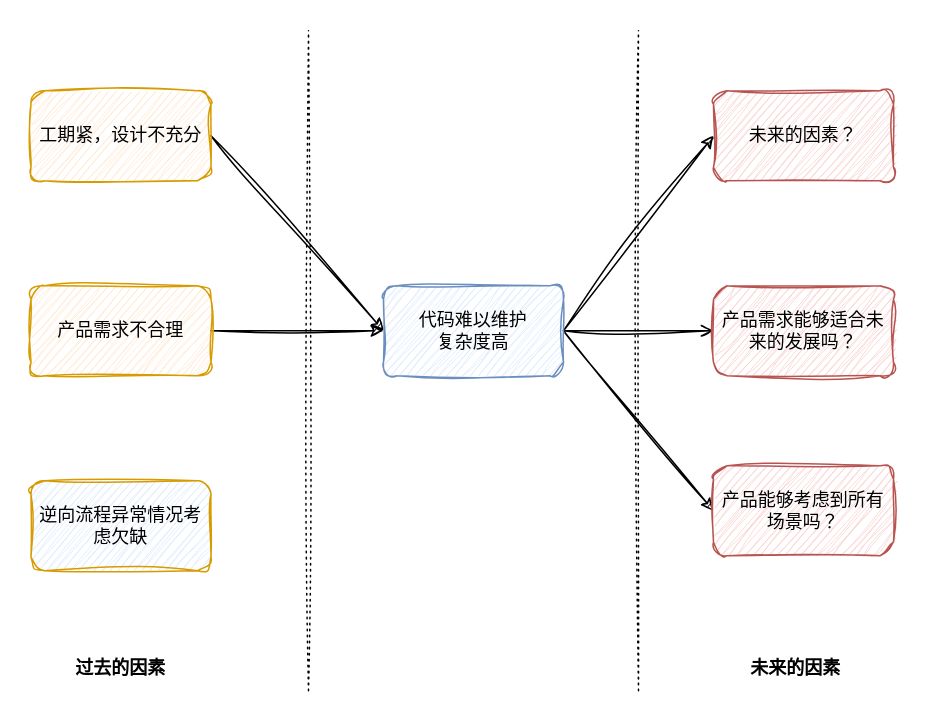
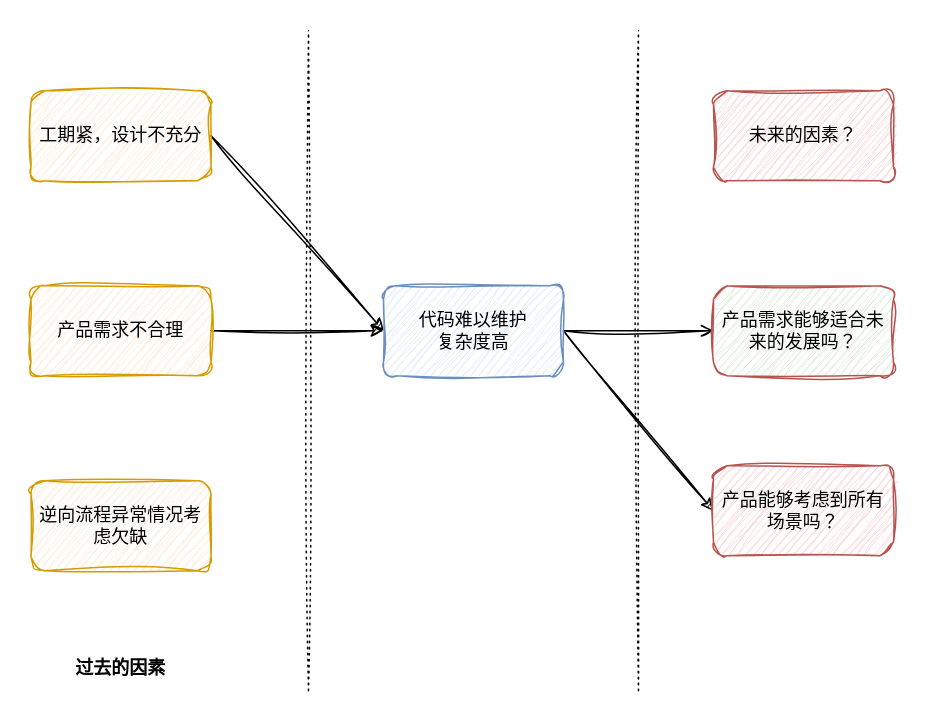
- <mxCell id="2" style="rounded=1;sketch=1;hachureGap=4;jiggle=2;curveFitting=1;orthogonalLoop=1;jettySize=auto;html=1;exitX=1;exitY=0.5;exitDx=0;exitDy=0;entryX=0;entryY=0.5;entryDx=0;entryDy=0;fontFamily=Architects Daughter;fontSource=https%3A%2F%2Ffonts.googleapis.com%2Fcss%3Ffamily%3DArchitects%2BDaughter;fontSize=16;" edge="1" parent="1" source="5" target="11"><mxGeometry relative="1" as="geometry" /></mxCell>
- <mxCell id="12" value="产品需求能够适合未来的发展吗？" style="rounded=1;whiteSpace=wrap;html=1;sketch=1;hachureGap=4;jiggle=2;curveFitting=1;fontFamily=Architects Daughter;fontSource=https%3A%2F%2Ffonts.googleapis.com%2Fcss%3Ffamily%3DArchitects%2BDaughter;fontSize=12;fillColor=#f8cecc;strokeColor=#b85450;" vertex="1" parent="1"><mxGeometry x="475" y="190" width="120" height="60" as="geometry" /></mxCell>
+ <mxCell id="12" value="产品需求能够适合未来的发展吗？" style="rounded=1;whiteSpace=wrap;html=1;sketch=1;hachureGap=4;jiggle=2;curveFitting=1;fontFamily=Architects Daughter;fontSource=https%3A%2F%2Ffonts.googleapis.com%2Fcss%3Ffamily%3DArchitects%2BDaughter;fontSize=12;fillColor=#d5e8d4;strokeColor=#b85450;" vertex="1" parent="1"><mxGeometry x="475" y="190" width="120" height="60" as="geometry" /></mxCell>
- <mxCell id="10" value="逆向流程异常情况考虑欠缺" style="rounded=1;whiteSpace=wrap;html=1;sketch=1;hachureGap=4;jiggle=2;curveFitting=1;fontFamily=Architects Daughter;fontSource=https%3A%2F%2Ffonts.googleapis.com%2Fcss%3Ffamily%3DArchitects%2BDaughter;fontSize=12;fillColor=#dae8fc;strokeColor=#d79b00;" vertex="1" parent="1"><mxGeometry x="20" y="320" width="120" height="60" as="geometry" /></mxCell>
+ <mxCell id="10" value="逆向流程异常情况考虑欠缺" style="rounded=1;whiteSpace=wrap;html=1;sketch=1;hachureGap=4;jiggle=2;curveFitting=1;fontFamily=Architects Daughter;fontSource=https%3A%2F%2Ffonts.googleapis.com%2Fcss%3Ffamily%3DArchitects%2BDaughter;fontSize=12;fillColor=#ffe6cc;strokeColor=#d79b00;" vertex="1" parent="1"><mxGeometry x="20" y="320" width="120" height="60" as="geometry" /></mxCell>
- <mxCell id="17" value="&lt;b&gt;未来的因素&lt;/b&gt;" style="text;html=1;strokeColor=none;fillColor=none;align=center;verticalAlign=middle;whiteSpace=wrap;rounded=0;fontSize=12;fontFamily=Architects Daughter;" vertex="1" parent="1"><mxGeometry x="485" y="430" width="90" height="30" as="geometry" /></mxCell>
